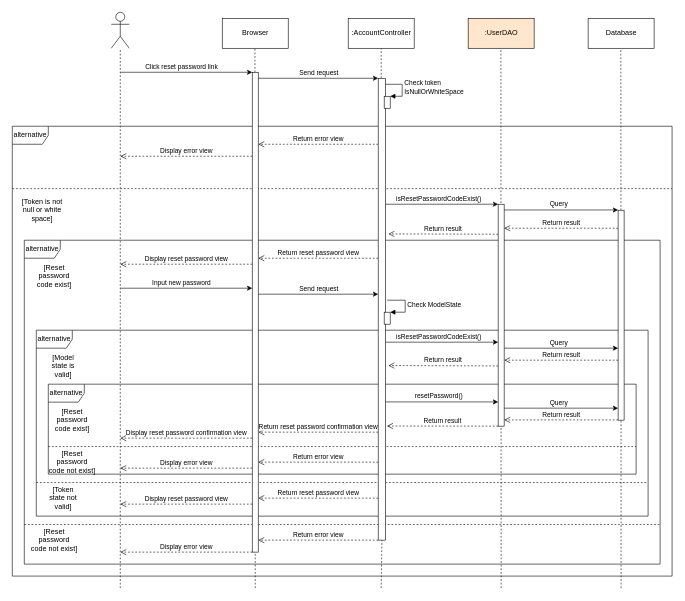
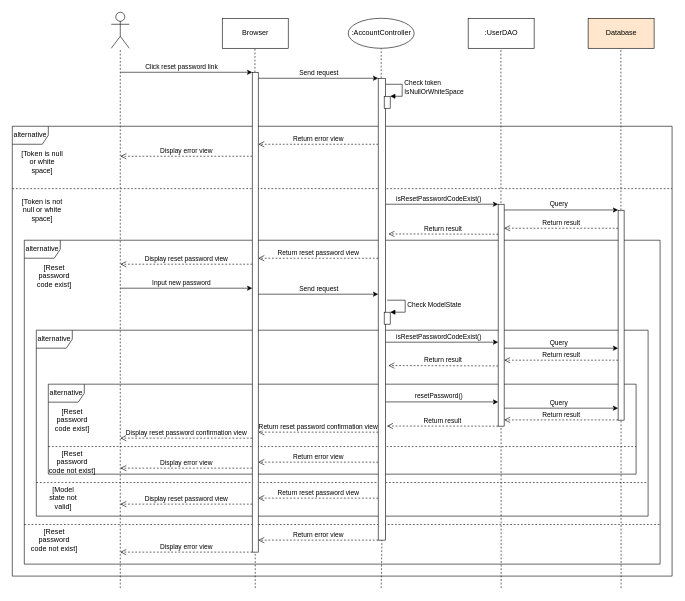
- <mxCell id="9" value=":AccountController" style="html=1;" parent="1" vertex="1"><mxGeometry x="580" y="30" width="110" height="50" as="geometry" /></mxCell>
+ <mxCell id="9" value=":AccountController" style="ellipse;html=1;" parent="1" vertex="1"><mxGeometry x="580" y="30" width="110" height="50" as="geometry" /></mxCell>
- <mxCell id="10" value=":UserDAO" style="html=1;fillColor=#ffe6cc;" parent="1" vertex="1"><mxGeometry x="780" y="30" width="110" height="50" as="geometry" /></mxCell>
+ <mxCell id="10" value=":UserDAO" style="html=1;" parent="1" vertex="1"><mxGeometry x="780" y="30" width="110" height="50" as="geometry" /></mxCell>
- <mxCell id="11" value="Database" style="html=1;" parent="1" vertex="1"><mxGeometry x="980" y="30" width="110" height="50" as="geometry" /></mxCell>
+ <mxCell id="11" value="Database" style="html=1;fillColor=#ffe6cc;" parent="1" vertex="1"><mxGeometry x="980" y="30" width="110" height="50" as="geometry" /></mxCell>
+ <mxCell id="21" value="[Token is null or white space]" style="text;html=1;strokeColor=none;fillColor=none;align=center;verticalAlign=middle;whiteSpace=wrap;rounded=0;" vertex="1" parent="1"><mxGeometry x="30" y="260" width="80" height="20" as="geometry" /></mxCell>
- <mxCell id="51" value="[Model state is valid]" style="text;html=1;strokeColor=none;fillColor=none;align=center;verticalAlign=middle;whiteSpace=wrap;rounded=0;dashed=1;" vertex="1" parent="1"><mxGeometry x="80" y="600" width="50" height="20" as="geometry" /></mxCell>
- <mxCell id="46" value="[Token state not valid]" style="text;html=1;strokeColor=none;fillColor=none;align=center;verticalAlign=middle;whiteSpace=wrap;rounded=0;dashed=1;" vertex="1" parent="1"><mxGeometry x="80" y="820" width="50" height="20" as="geometry" /></mxCell>
+ <mxCell id="46" value="[Model state not valid]" style="text;html=1;strokeColor=none;fillColor=none;align=center;verticalAlign=middle;whiteSpace=wrap;rounded=0;dashed=1;" vertex="1" parent="1"><mxGeometry x="80" y="820" width="50" height="20" as="geometry" /></mxCell>
